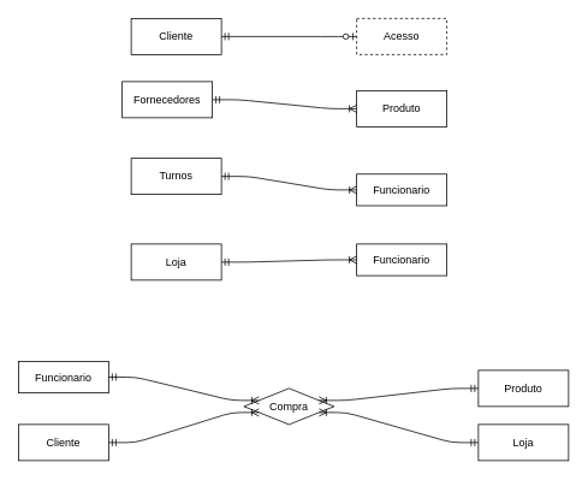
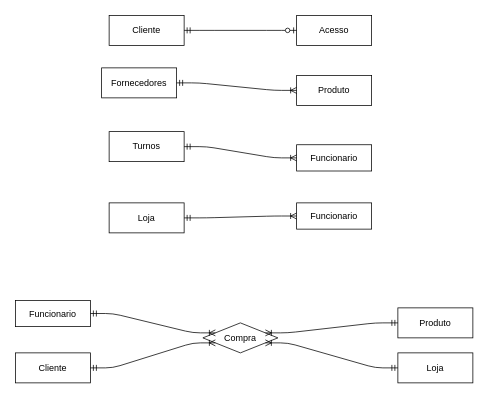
- <mxCell id="8" value="Acesso" style="whiteSpace=wrap;html=1;align=center;dashed=1;" parent="1" vertex="1"><mxGeometry x="395" y="20" width="100" height="40" as="geometry" /></mxCell>
+ <mxCell id="8" value="Acesso" style="whiteSpace=wrap;html=1;align=center;" parent="1" vertex="1"><mxGeometry x="395" y="20" width="100" height="40" as="geometry" /></mxCell>
